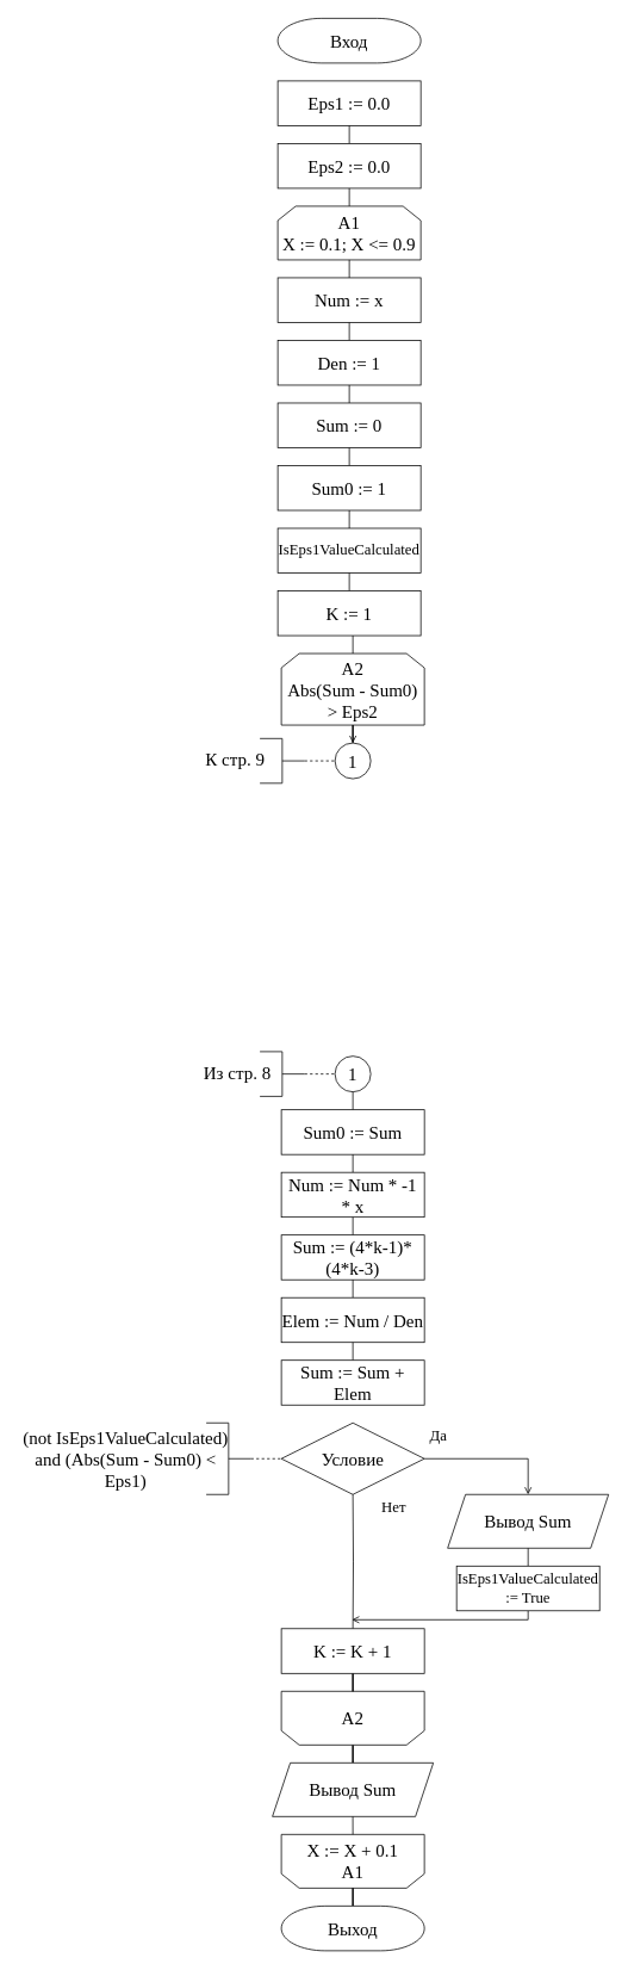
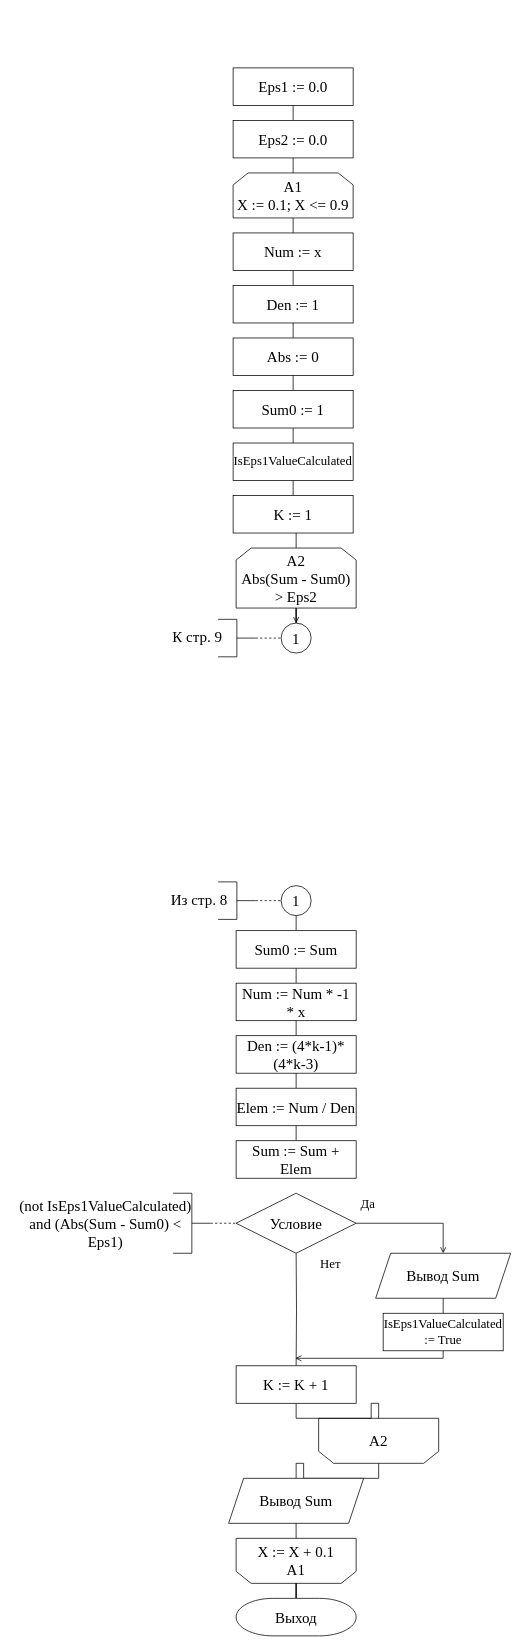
- <mxCell id="2" value="Вход" style="strokeWidth=1;html=1;shape=mxgraph.flowchart.terminator;whiteSpace=wrap;fontSize=20;fontFamily=Times New Roman;" vertex="1" parent="1"><mxGeometry x="310" y="20" width="160" height="50" as="geometry" /></mxCell>
- <mxCell id="13" value="Sum := 0" style="rounded=0;whiteSpace=wrap;html=1;fontSize=20;fontFamily=Times New Roman;" vertex="1" parent="1"><mxGeometry x="310" y="450" width="160" height="50" as="geometry" /></mxCell>
+ <mxCell id="13" value="Abs := 0" style="rounded=0;whiteSpace=wrap;html=1;fontSize=20;fontFamily=Times New Roman;" vertex="1" parent="1"><mxGeometry x="310" y="450" width="160" height="50" as="geometry" /></mxCell>
- <mxCell id="30" value="Sum := (4*k-1)*(4*k-3)" style="rounded=0;whiteSpace=wrap;html=1;fontSize=20;fontFamily=Times New Roman;" vertex="1" parent="1"><mxGeometry x="314" y="1380" width="160" height="50" as="geometry" /></mxCell>
+ <mxCell id="30" value="Den := (4*k-1)*(4*k-3)" style="rounded=0;whiteSpace=wrap;html=1;fontSize=20;fontFamily=Times New Roman;" vertex="1" parent="1"><mxGeometry x="314" y="1380" width="160" height="50" as="geometry" /></mxCell>
- <mxCell id="48" value="А2" style="shape=loopLimit;whiteSpace=wrap;html=1;fontFamily=Times New Roman;fontSize=20;strokeWidth=1;flipV=1;" vertex="1" parent="1"><mxGeometry x="314" y="1890" width="160" height="60" as="geometry" /></mxCell>
+ <mxCell id="48" value="А2" style="shape=loopLimit;whiteSpace=wrap;html=1;fontFamily=Times New Roman;fontSize=20;strokeWidth=1;flipV=1;" vertex="1" parent="1"><mxGeometry x="424" y="1890" width="160" height="60" as="geometry" /></mxCell>
